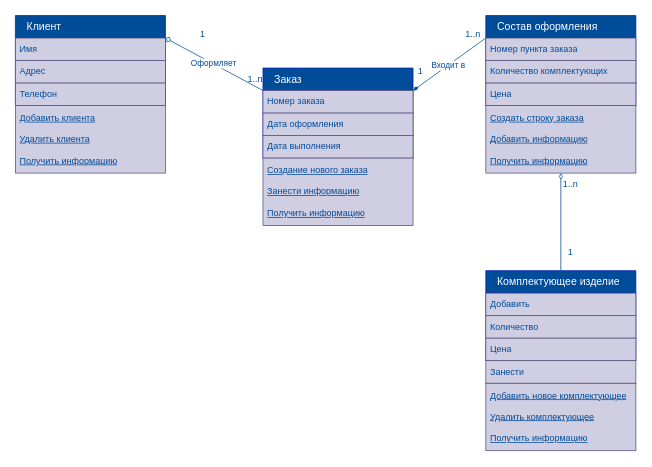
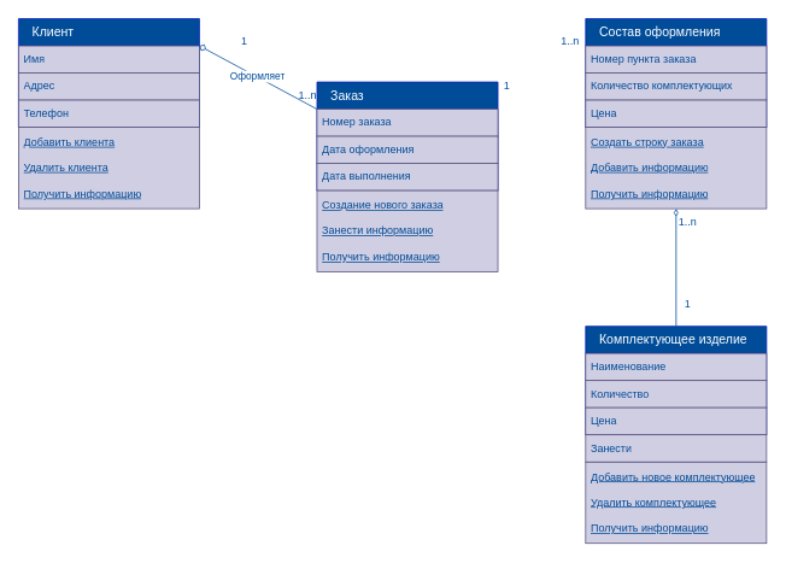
- <mxCell id="30" value="" style="endArrow=diamondThin;html=1;rounded=0;endFill=1;strokeColor=#004C99;entryX=1;entryY=0.25;entryDx=0;entryDy=0;exitX=0;exitY=0.25;exitDx=0;exitDy=0;" edge="1" parent="1" source="19" target="10"><mxGeometry width="50" height="50" relative="1" as="geometry"><mxPoint x="590" y="90" as="sourcePoint" /><mxPoint x="630" y="100" as="targetPoint" /></mxGeometry></mxCell>
- <mxCell id="31" value="Входит в" style="edgeLabel;html=1;align=center;verticalAlign=middle;resizable=0;points=[];fontColor=#004C99;" vertex="1" connectable="0" parent="30"><mxGeometry x="0.047" relative="1" as="geometry"><mxPoint x="1" as="offset" /></mxGeometry></mxCell>
- <mxCell id="4" value="&lt;font color=&quot;#004c99&quot;&gt;Добавить&lt;/font&gt;" style="text;strokeColor=#56517e;fillColor=#d0cee2;align=left;verticalAlign=middle;spacingLeft=4;spacingRight=4;overflow=hidden;points=[[0,0.5],[1,0.5]];portConstraint=eastwest;rotatable=0;whiteSpace=wrap;html=1;" vertex="1" parent="3"><mxGeometry y="30" width="200" height="30" as="geometry" /></mxCell>
+ <mxCell id="4" value="&lt;font color=&quot;#004c99&quot;&gt;Наименование&lt;/font&gt;" style="text;strokeColor=#56517e;fillColor=#d0cee2;align=left;verticalAlign=middle;spacingLeft=4;spacingRight=4;overflow=hidden;points=[[0,0.5],[1,0.5]];portConstraint=eastwest;rotatable=0;whiteSpace=wrap;html=1;" vertex="1" parent="3"><mxGeometry y="30" width="200" height="30" as="geometry" /></mxCell>
